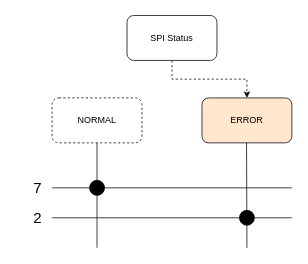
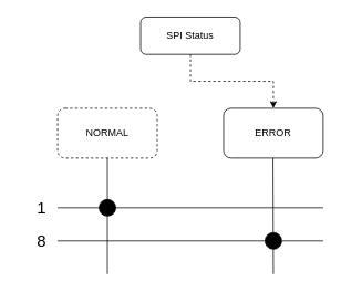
- <mxCell id="3" value="SPI Status" style="rounded=1;whiteSpace=wrap;html=1;" vertex="1" parent="1"><mxGeometry x="169" y="20" width="120" height="60" as="geometry" /></mxCell>
+ <mxCell id="3" value="SPI Status" style="rounded=1;whiteSpace=wrap;html=1;" vertex="1" parent="1"><mxGeometry x="169" y="20" width="120" height="45" as="geometry" /></mxCell>
- <mxCell id="5" value="ERROR" style="rounded=1;whiteSpace=wrap;html=1;fillColor=#ffe6cc;" vertex="1" parent="1"><mxGeometry x="269" y="130" width="120" height="60" as="geometry" /></mxCell>
+ <mxCell id="5" value="ERROR" style="rounded=1;whiteSpace=wrap;html=1;" vertex="1" parent="1"><mxGeometry x="269" y="130" width="120" height="60" as="geometry" /></mxCell>
- <mxCell id="13" value="&lt;font style=&quot;font-size: 20px&quot;&gt;7&lt;/font&gt;" style="text;html=1;strokeColor=none;fillColor=none;align=center;verticalAlign=middle;whiteSpace=wrap;rounded=0;fontSize=14;" vertex="1" parent="1"><mxGeometry x="20" y="235" width="60" height="30" as="geometry" /></mxCell>
+ <mxCell id="13" value="&lt;font style=&quot;font-size: 20px&quot;&gt;1&lt;/font&gt;" style="text;html=1;strokeColor=none;fillColor=none;align=center;verticalAlign=middle;whiteSpace=wrap;rounded=0;fontSize=14;" vertex="1" parent="1"><mxGeometry x="20" y="235" width="60" height="30" as="geometry" /></mxCell>
- <mxCell id="14" value="&lt;font style=&quot;font-size: 20px&quot;&gt;2&lt;/font&gt;" style="text;html=1;strokeColor=none;fillColor=none;align=center;verticalAlign=middle;whiteSpace=wrap;rounded=0;fontSize=14;" vertex="1" parent="1"><mxGeometry x="20" y="275" width="60" height="30" as="geometry" /></mxCell>
+ <mxCell id="14" value="&lt;font style=&quot;font-size: 20px&quot;&gt;8&lt;/font&gt;" style="text;html=1;strokeColor=none;fillColor=none;align=center;verticalAlign=middle;whiteSpace=wrap;rounded=0;fontSize=14;" vertex="1" parent="1"><mxGeometry x="20" y="275" width="60" height="30" as="geometry" /></mxCell>
